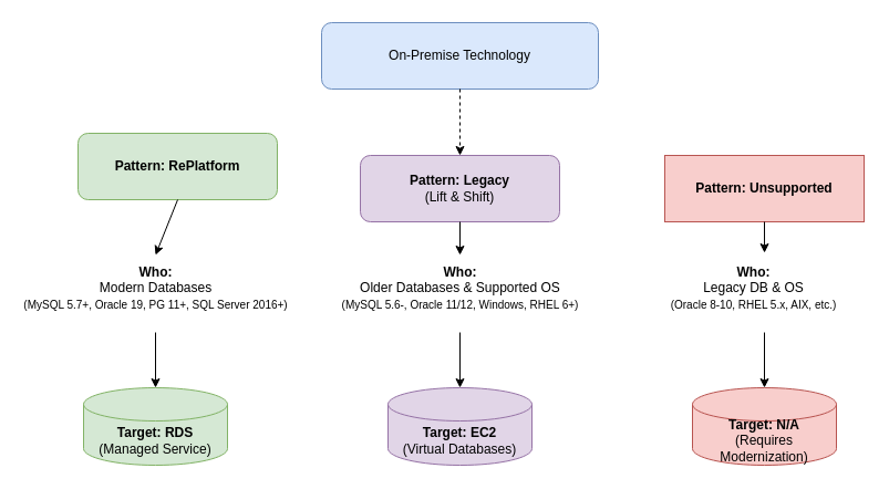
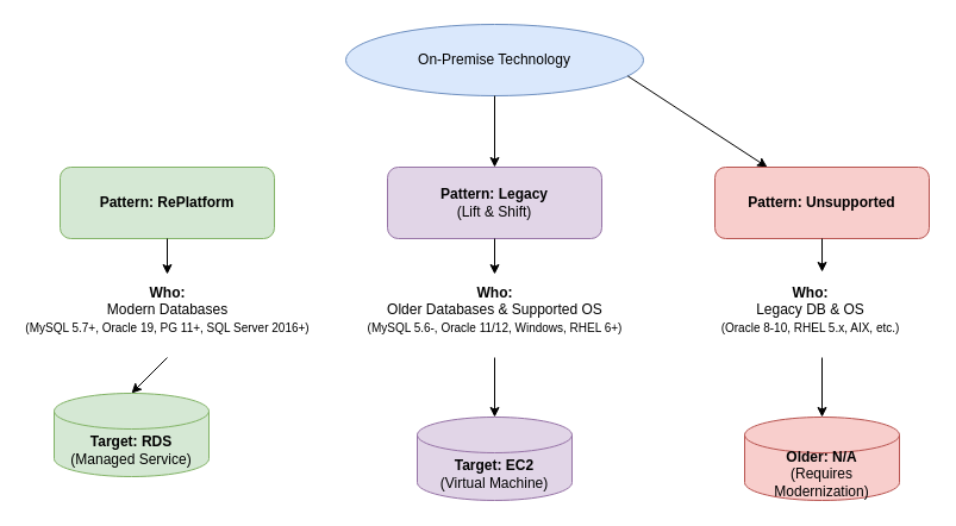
- <mxCell id="2" value="On-Premise Technology" style="rounded=1;whiteSpace=wrap;html=1;fillColor=#dae8fc;strokeColor=#6c8ebf;" parent="1" vertex="1"><mxGeometry x="290" y="20" width="250" height="60" as="geometry" /></mxCell>
+ <mxCell id="2" value="On-Premise Technology" style="ellipse;whiteSpace=wrap;html=1;fillColor=#dae8fc;strokeColor=#6c8ebf;" parent="1" vertex="1"><mxGeometry x="290" y="20" width="250" height="60" as="geometry" /></mxCell>
+ <mxCell id="4" value="" style="endArrow=classic;html=1;rounded=0;exitX=1;exitY=0.75;exitDx=0;exitDy=0;" parent="1" source="2" target="7" edge="1"><mxGeometry width="50" height="50" relative="1" as="geometry"><mxPoint x="390" y="290" as="sourcePoint" /><mxPoint x="680" y="250" as="targetPoint" /></mxGeometry></mxCell>
- <mxCell id="3" value="" style="endArrow=classic;html=1;rounded=0;exitX=0.5;exitY=1;exitDx=0;exitDy=0;dashed=1;" parent="1" source="2" target="6" edge="1"><mxGeometry width="50" height="50" relative="1" as="geometry"><mxPoint x="390" y="290" as="sourcePoint" /><mxPoint x="140" y="250" as="targetPoint" /></mxGeometry></mxCell>
+ <mxCell id="3" value="" style="endArrow=classic;html=1;rounded=0;exitX=0.5;exitY=1;exitDx=0;exitDy=0;" parent="1" source="2" target="6" edge="1"><mxGeometry width="50" height="50" relative="1" as="geometry"><mxPoint x="390" y="290" as="sourcePoint" /><mxPoint x="140" y="250" as="targetPoint" /></mxGeometry></mxCell>
- <mxCell id="5" value="&lt;b&gt;Pattern: RePlatform&lt;/b&gt;" style="rounded=1;whiteSpace=wrap;html=1;fillColor=#d5e8d4;strokeColor=#82b366;" parent="1" vertex="1"><mxGeometry x="70" y="120" width="180" height="60" as="geometry" /></mxCell>
+ <mxCell id="5" value="&lt;b&gt;Pattern: RePlatform&lt;/b&gt;" style="rounded=1;whiteSpace=wrap;html=1;fillColor=#d5e8d4;strokeColor=#82b366;" parent="1" vertex="1"><mxGeometry x="50" y="140" width="180" height="60" as="geometry" /></mxCell>
- <mxCell id="7" value="&lt;b&gt;Pattern: Unsupported&lt;/b&gt;" style="whiteSpace=wrap;html=1;fillColor=#f8cecc;strokeColor=#b85450;rounded=0;" parent="1" vertex="1"><mxGeometry x="600" y="140" width="180" height="60" as="geometry" /></mxCell>
+ <mxCell id="7" value="&lt;b&gt;Pattern: Unsupported&lt;/b&gt;" style="rounded=1;whiteSpace=wrap;html=1;fillColor=#f8cecc;strokeColor=#b85450;" parent="1" vertex="1"><mxGeometry x="600" y="140" width="180" height="60" as="geometry" /></mxCell>
- <mxCell id="17" value="&lt;b&gt;Target: RDS&lt;/b&gt;&lt;div&gt;(Managed Service)&lt;/div&gt;" style="shape=cylinder3;whiteSpace=wrap;html=1;boundedLbl=1;backgroundOutline=1;size=15;fillColor=#d5e8d4;strokeColor=#82b366;" parent="1" vertex="1"><mxGeometry x="75" y="350" width="130" height="70" as="geometry" /></mxCell>
+ <mxCell id="17" value="&lt;b&gt;Target: RDS&lt;/b&gt;&lt;div&gt;(Managed Service)&lt;/div&gt;" style="shape=cylinder3;whiteSpace=wrap;html=1;boundedLbl=1;backgroundOutline=1;size=15;fillColor=#d5e8d4;strokeColor=#82b366;" parent="1" vertex="1"><mxGeometry x="45" y="330" width="130" height="70" as="geometry" /></mxCell>
- <mxCell id="18" value="&lt;b&gt;Target: EC2&lt;/b&gt;&lt;div&gt;(Virtual Databases)&lt;/div&gt;" style="shape=cylinder3;whiteSpace=wrap;html=1;boundedLbl=1;backgroundOutline=1;size=15;fillColor=#e1d5e7;strokeColor=#9673a6;" parent="1" vertex="1"><mxGeometry x="350" y="350" width="130" height="70" as="geometry" /></mxCell>
+ <mxCell id="18" value="&lt;b&gt;Target: EC2&lt;/b&gt;&lt;div&gt;(Virtual Machine)&lt;/div&gt;" style="shape=cylinder3;whiteSpace=wrap;html=1;boundedLbl=1;backgroundOutline=1;size=15;fillColor=#e1d5e7;strokeColor=#9673a6;" parent="1" vertex="1"><mxGeometry x="350" y="350" width="130" height="70" as="geometry" /></mxCell>
- <mxCell id="19" value="&lt;b&gt;Target: N/A&lt;/b&gt;&lt;div&gt;(Requires Modernization)&lt;br&gt;&lt;/div&gt;" style="shape=cylinder3;whiteSpace=wrap;html=1;boundedLbl=1;backgroundOutline=1;size=15;fillColor=#f8cecc;strokeColor=#b85450;" parent="1" vertex="1"><mxGeometry x="625" y="350" width="130" height="70" as="geometry" /></mxCell>
+ <mxCell id="19" value="&lt;b&gt;Older: N/A&lt;/b&gt;&lt;div&gt;(Requires Modernization)&lt;br&gt;&lt;/div&gt;" style="shape=cylinder3;whiteSpace=wrap;html=1;boundedLbl=1;backgroundOutline=1;size=15;fillColor=#f8cecc;strokeColor=#b85450;" parent="1" vertex="1"><mxGeometry x="625" y="350" width="130" height="70" as="geometry" /></mxCell>
